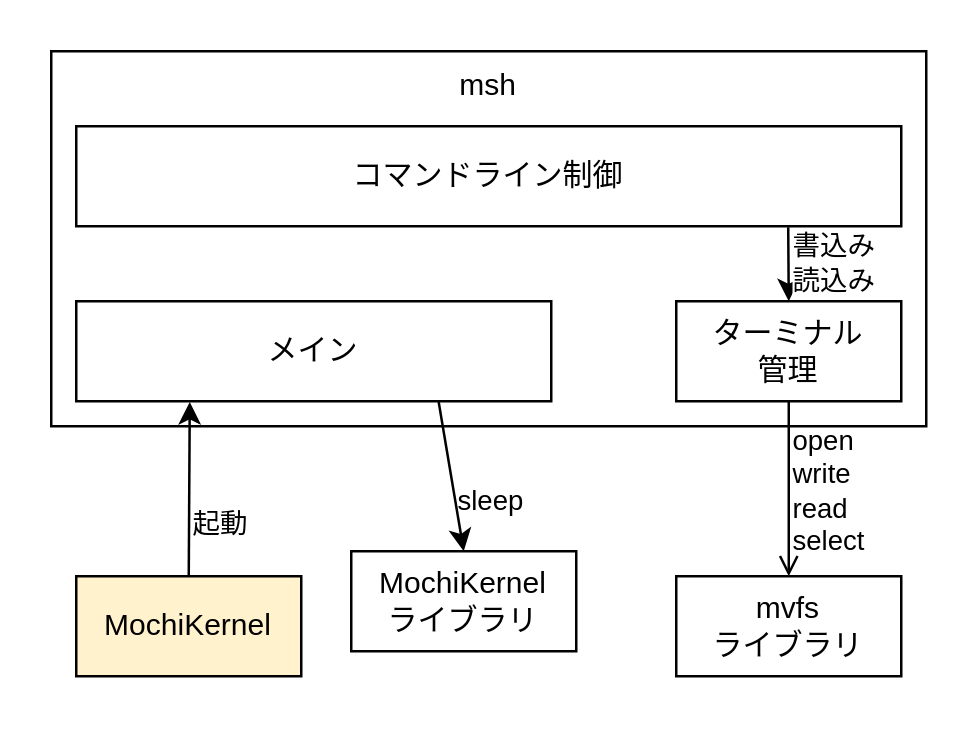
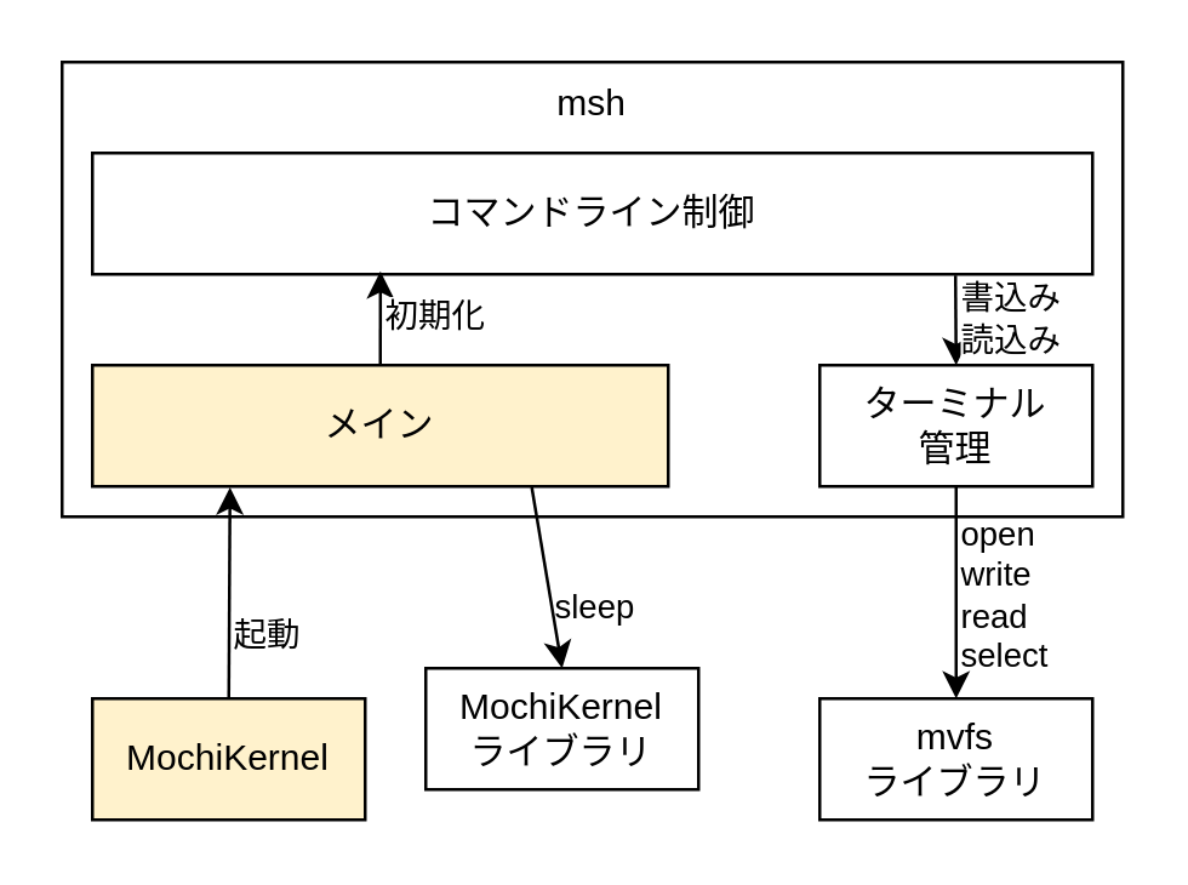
+ <mxCell id="15" value="初期化" style="endArrow=classic;html=1;exitX=0.5;exitY=0;exitDx=0;exitDy=0;entryX=0.288;entryY=0.975;entryDx=0;entryDy=0;entryPerimeter=0;align=left;" edge="1" parent="1" source="13" target="14"><mxGeometry width="50" height="50" relative="1" as="geometry"><mxPoint x="170" y="160" as="sourcePoint" /><mxPoint x="220" y="110" as="targetPoint" /></mxGeometry></mxCell>
- <mxCell id="13" value="メイン" style="rounded=0;whiteSpace=wrap;html=1;" parent="1" vertex="1"><mxGeometry x="30" y="120" width="190" height="40" as="geometry" /></mxCell>
+ <mxCell id="13" value="メイン" style="rounded=0;whiteSpace=wrap;html=1;fillColor=#fff2cc;" parent="1" vertex="1"><mxGeometry x="30" y="120" width="190" height="40" as="geometry" /></mxCell>
- <mxCell id="10" value="" style="endArrow=open;html=1;entryX=0.5;entryY=0;entryDx=0;entryDy=0;exitX=0.5;exitY=1;exitDx=0;exitDy=0;" parent="1" source="12" target="5" edge="1"><mxGeometry width="50" height="50" relative="1" as="geometry"><mxPoint x="275" y="171" as="sourcePoint" /><mxPoint x="310" y="180" as="targetPoint" /></mxGeometry></mxCell>
+ <mxCell id="10" value="" style="endArrow=classic;html=1;entryX=0.5;entryY=0;entryDx=0;entryDy=0;exitX=0.5;exitY=1;exitDx=0;exitDy=0;" parent="1" source="12" target="5" edge="1"><mxGeometry width="50" height="50" relative="1" as="geometry"><mxPoint x="275" y="171" as="sourcePoint" /><mxPoint x="310" y="180" as="targetPoint" /></mxGeometry></mxCell>
